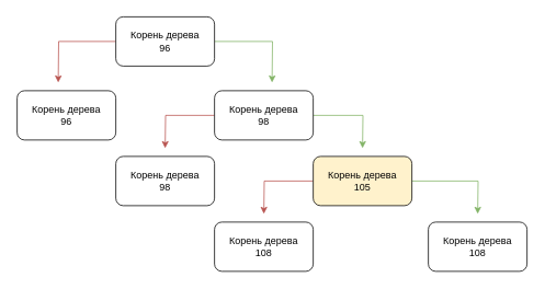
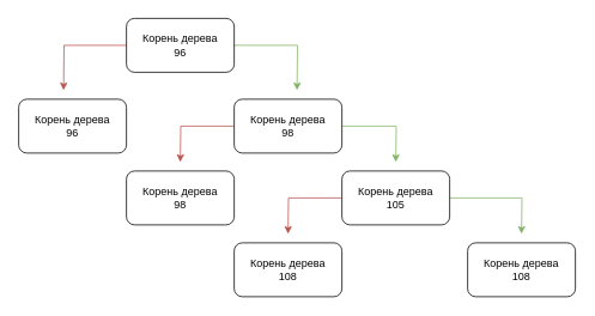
- <mxCell id="12" value="Корень дерева&lt;br style=&quot;border-color: var(--border-color);&quot;&gt;105" style="rounded=1;whiteSpace=wrap;html=1;fillColor=#fff2cc;" vertex="1" parent="1"><mxGeometry x="380" y="190" width="120" height="60" as="geometry" /></mxCell>
+ <mxCell id="12" value="Корень дерева&lt;br style=&quot;border-color: var(--border-color);&quot;&gt;105" style="rounded=1;whiteSpace=wrap;html=1;" vertex="1" parent="1"><mxGeometry x="380" y="190" width="120" height="60" as="geometry" /></mxCell>
